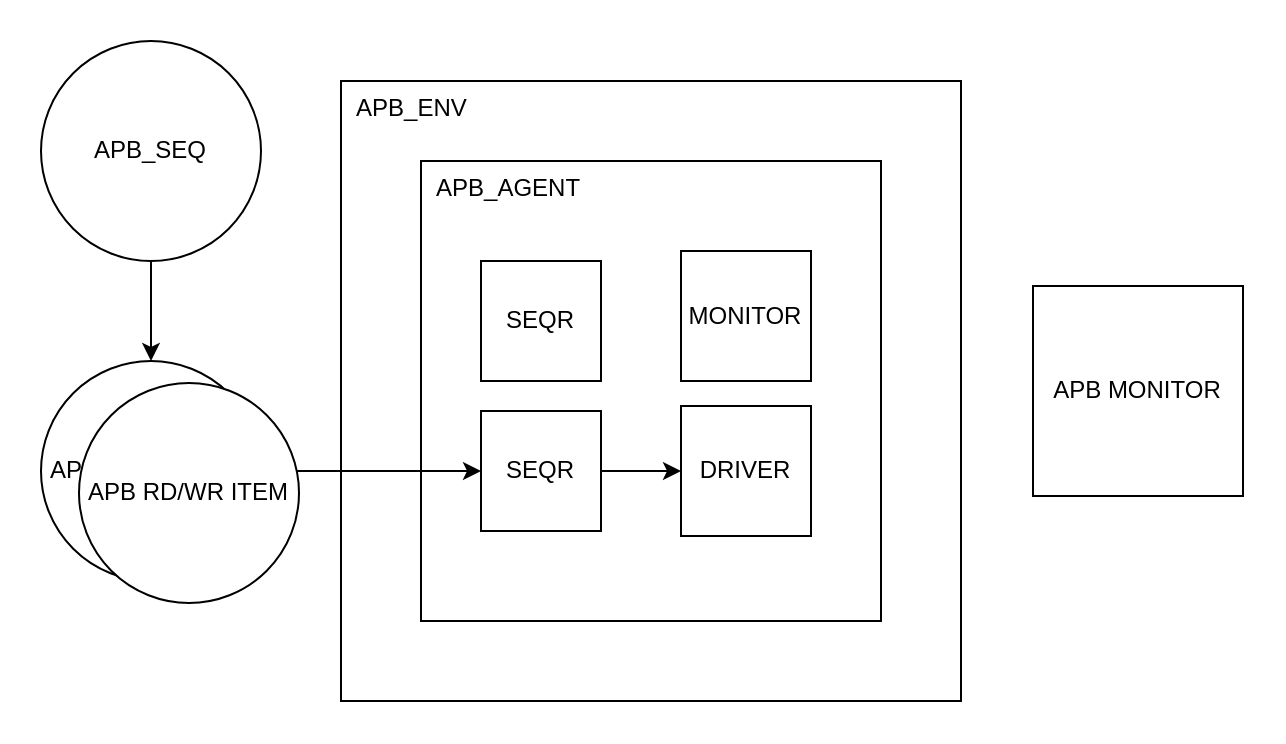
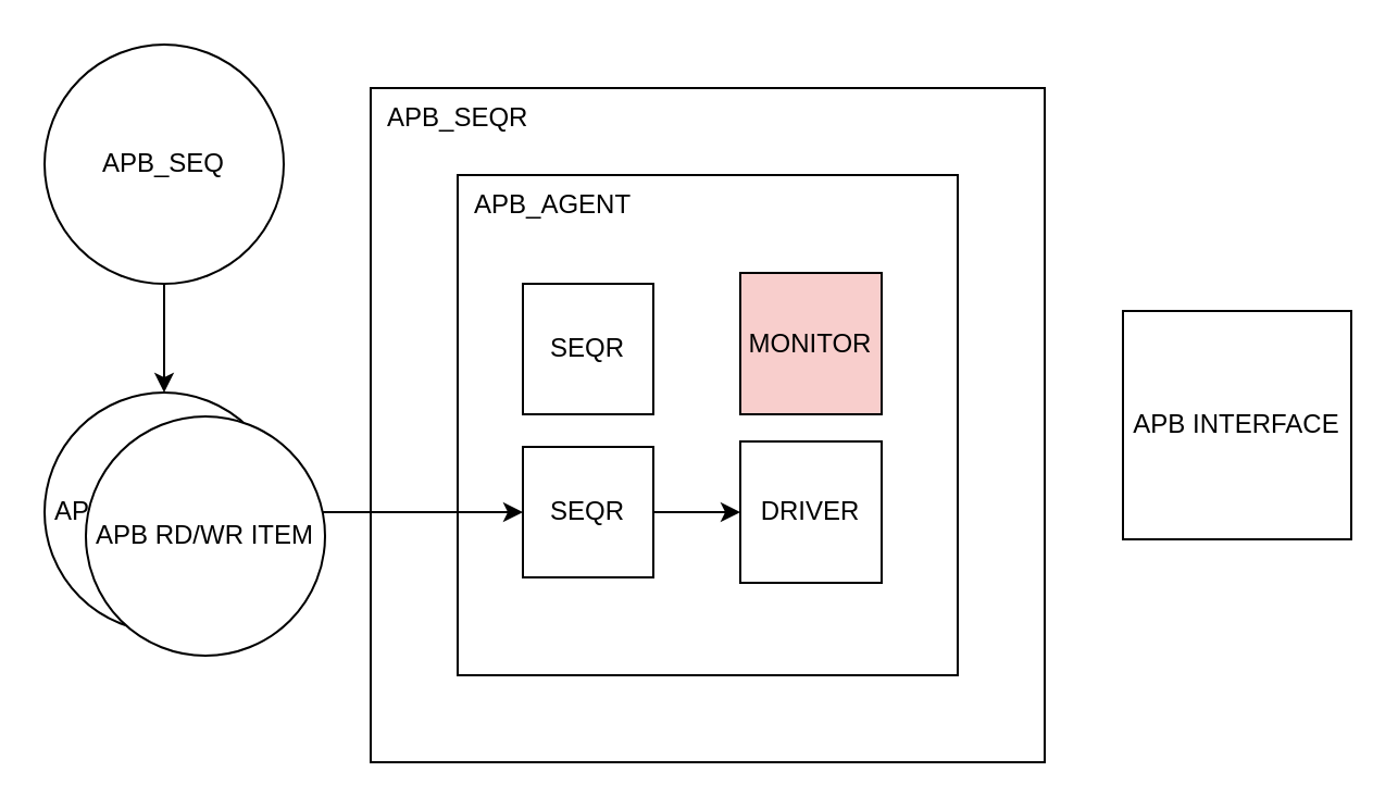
- <mxCell id="2" value="&amp;nbsp; APB_ENV" style="whiteSpace=wrap;html=1;aspect=fixed;align=left;verticalAlign=top;" parent="1" vertex="1"><mxGeometry x="170" y="40" width="310" height="310" as="geometry" /></mxCell>
+ <mxCell id="2" value="&amp;nbsp; APB_SEQR" style="whiteSpace=wrap;html=1;aspect=fixed;align=left;verticalAlign=top;" parent="1" vertex="1"><mxGeometry x="170" y="40" width="310" height="310" as="geometry" /></mxCell>
- <mxCell id="8" value="MONITOR" style="whiteSpace=wrap;html=1;aspect=fixed;" parent="1" vertex="1"><mxGeometry x="340" y="125" width="65" height="65" as="geometry" /></mxCell>
+ <mxCell id="8" value="MONITOR" style="whiteSpace=wrap;html=1;aspect=fixed;fillColor=#f8cecc;" parent="1" vertex="1"><mxGeometry x="340" y="125" width="65" height="65" as="geometry" /></mxCell>
- <mxCell id="4" value="APB MONITOR" style="whiteSpace=wrap;html=1;aspect=fixed;" parent="1" vertex="1"><mxGeometry x="516" y="142.5" width="105" height="105" as="geometry" /></mxCell>
+ <mxCell id="4" value="APB INTERFACE" style="whiteSpace=wrap;html=1;aspect=fixed;" parent="1" vertex="1"><mxGeometry x="516" y="142.5" width="105" height="105" as="geometry" /></mxCell>
